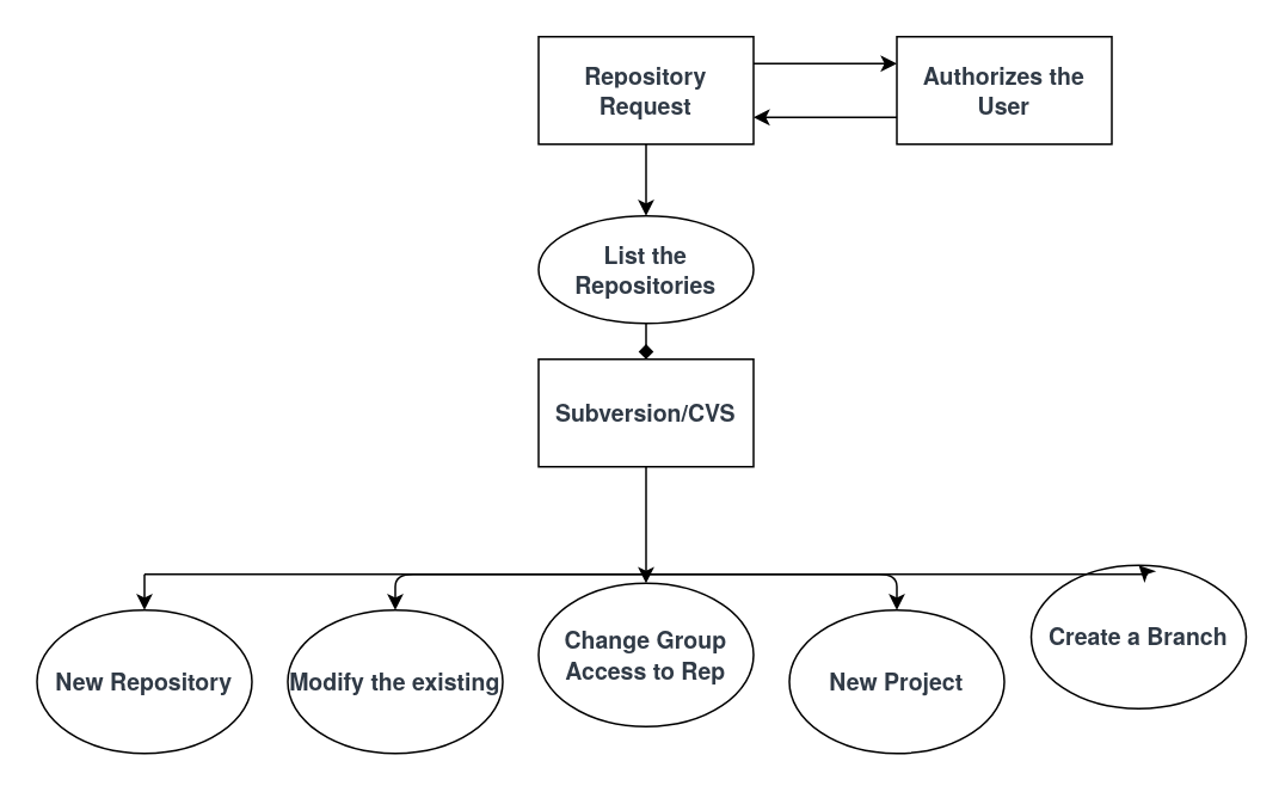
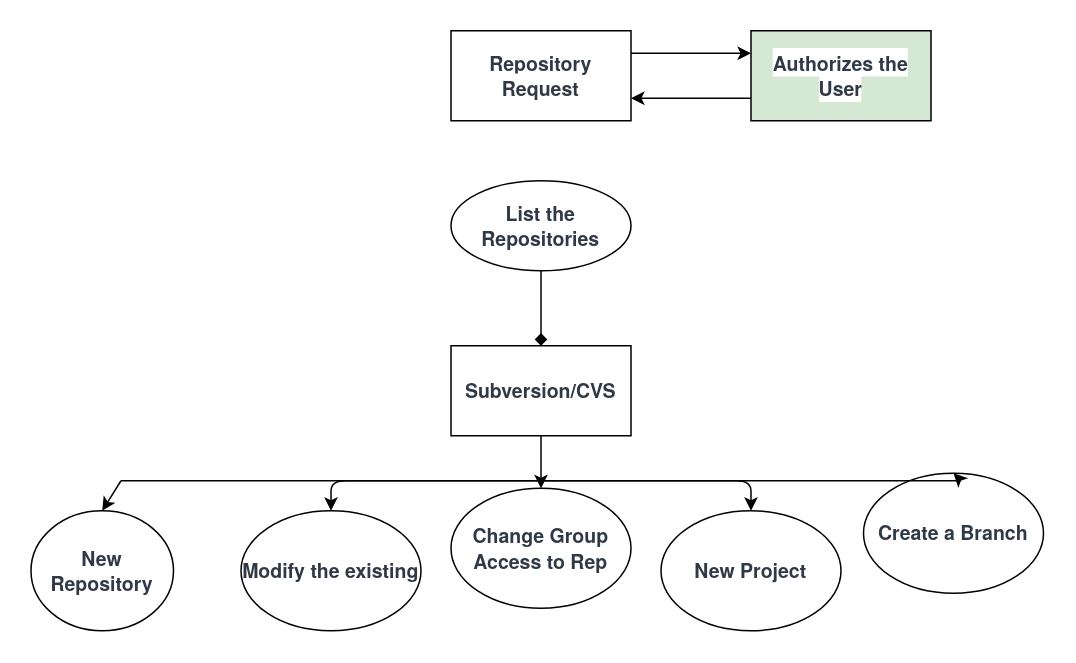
- <mxCell id="3" value="&lt;font color=&quot;#303a46&quot; face=&quot;sourcesanspro, helvetica neue, arial&quot;&gt;&lt;span style=&quot;font-size: 13px ; background-color: rgb(255 , 255 , 255)&quot;&gt;&lt;b&gt;Authorizes the User&lt;/b&gt;&lt;/span&gt;&lt;/font&gt;" style="rounded=0;whiteSpace=wrap;html=1;" vertex="1" parent="1"><mxGeometry x="500" y="20" width="120" height="60" as="geometry" /></mxCell>
+ <mxCell id="3" value="&lt;font color=&quot;#303a46&quot; face=&quot;sourcesanspro, helvetica neue, arial&quot;&gt;&lt;span style=&quot;font-size: 13px ; background-color: rgb(255 , 255 , 255)&quot;&gt;&lt;b&gt;Authorizes the User&lt;/b&gt;&lt;/span&gt;&lt;/font&gt;" style="rounded=0;whiteSpace=wrap;html=1;fillColor=#d5e8d4;" vertex="1" parent="1"><mxGeometry x="500" y="20" width="120" height="60" as="geometry" /></mxCell>
- <mxCell id="7" value="" style="endArrow=classic;html=1;exitX=0.5;exitY=1;exitDx=0;exitDy=0;entryX=0.5;entryY=0;entryDx=0;entryDy=0;" edge="1" parent="1" source="2" target="6"><mxGeometry width="50" height="50" relative="1" as="geometry"><mxPoint x="90" y="330" as="sourcePoint" /><mxPoint x="140" y="280" as="targetPoint" /></mxGeometry></mxCell>
- <mxCell id="13" value="&lt;b style=&quot;color: rgb(48 , 58 , 70) ; font-family: &amp;#34;sourcesanspro&amp;#34; , &amp;#34;helvetica neue&amp;#34; , &amp;#34;arial&amp;#34; ; font-size: 13px&quot;&gt;Subversion/CVS&lt;/b&gt;" style="rounded=0;whiteSpace=wrap;html=1;" vertex="1" parent="1"><mxGeometry x="300" y="200" width="120" height="60" as="geometry" /></mxCell>
+ <mxCell id="13" value="&lt;b style=&quot;color: rgb(48 , 58 , 70) ; font-family: &amp;#34;sourcesanspro&amp;#34; , &amp;#34;helvetica neue&amp;#34; , &amp;#34;arial&amp;#34; ; font-size: 13px&quot;&gt;Subversion/CVS&lt;/b&gt;" style="rounded=0;whiteSpace=wrap;html=1;" vertex="1" parent="1"><mxGeometry x="300" y="230" width="120" height="60" as="geometry" /></mxCell>
- <mxCell id="8" value="&lt;b style=&quot;color: rgb(48 , 58 , 70) ; font-family: &amp;#34;sourcesanspro&amp;#34; , &amp;#34;helvetica neue&amp;#34; , &amp;#34;arial&amp;#34; ; font-size: 13px ; white-space: normal&quot;&gt;New Repository&lt;/b&gt;" style="ellipse;whiteSpace=wrap;html=1;" vertex="1" parent="1"><mxGeometry x="20" y="340" width="120" height="80" as="geometry" /></mxCell>
+ <mxCell id="8" value="&lt;b style=&quot;color: rgb(48 , 58 , 70) ; font-family: &amp;#34;sourcesanspro&amp;#34; , &amp;#34;helvetica neue&amp;#34; , &amp;#34;arial&amp;#34; ; font-size: 13px ; white-space: normal&quot;&gt;New Repository&lt;/b&gt;" style="ellipse;whiteSpace=wrap;html=1;" vertex="1" parent="1"><mxGeometry x="20" y="340" width="95" height="80" as="geometry" /></mxCell>
